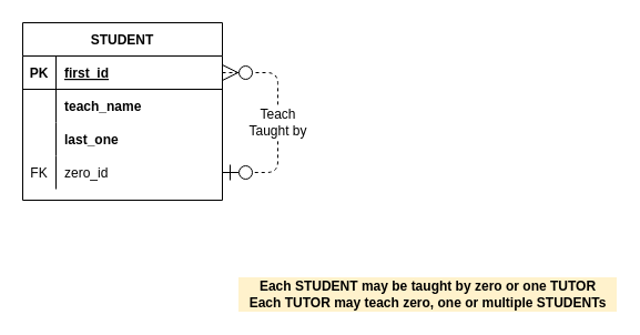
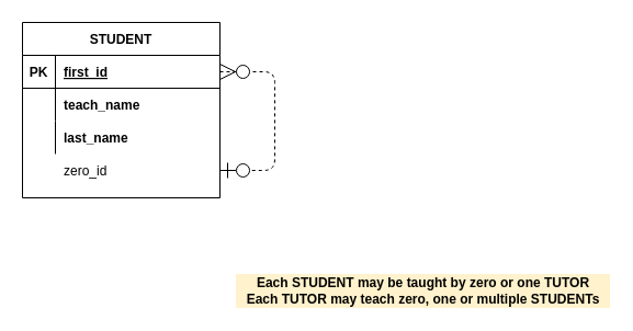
- <mxCell id="16" value="Teach&lt;br&gt;Taught by" style="text;html=1;resizable=0;autosize=1;align=center;verticalAlign=middle;points=[];fillColor=none;strokeColor=none;rounded=0;labelBackgroundColor=default;" vertex="1" parent="1"><mxGeometry x="215" y="95" width="70" height="30" as="geometry" /></mxCell>
- <mxCell id="11" value="last_one" style="shape=partialRectangle;connectable=0;fillColor=none;top=0;left=0;bottom=0;right=0;align=left;spacingLeft=6;overflow=hidden;fontStyle=1" vertex="1" parent="9"><mxGeometry x="30" width="150" height="30" as="geometry"><mxRectangle width="150" height="30" as="alternateBounds" /></mxGeometry></mxCell>
+ <mxCell id="11" value="last_name" style="shape=partialRectangle;connectable=0;fillColor=none;top=0;left=0;bottom=0;right=0;align=left;spacingLeft=6;overflow=hidden;fontStyle=1" vertex="1" parent="9"><mxGeometry x="30" width="150" height="30" as="geometry"><mxRectangle width="150" height="30" as="alternateBounds" /></mxGeometry></mxCell>
- <mxCell id="13" value="FK" style="shape=partialRectangle;connectable=0;fillColor=none;top=0;left=0;bottom=0;right=0;editable=1;overflow=hidden;" vertex="1" parent="12"><mxGeometry width="30" height="30" as="geometry"><mxRectangle width="30" height="30" as="alternateBounds" /></mxGeometry></mxCell>
